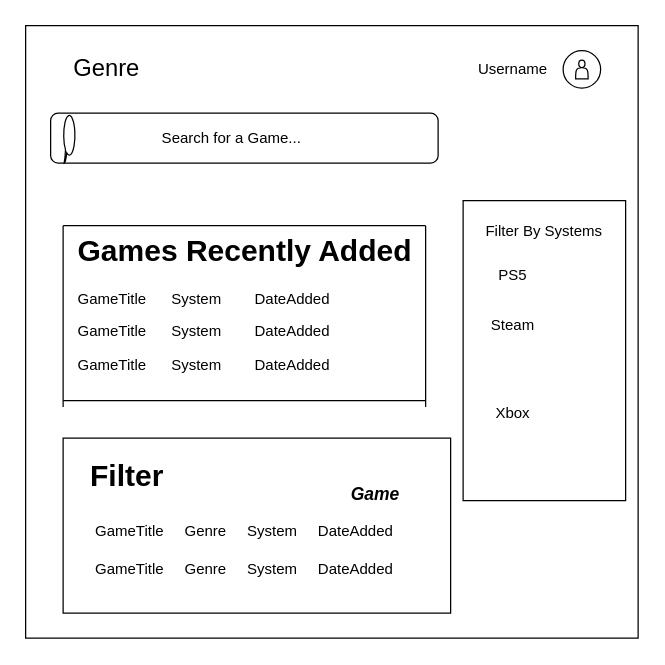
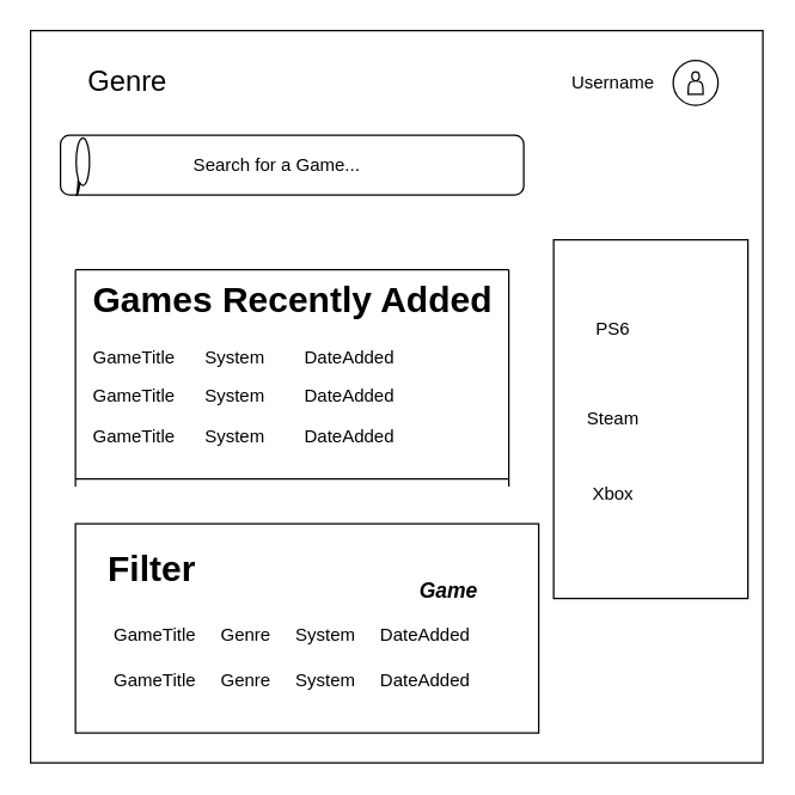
- <mxCell id="11" value="Filter By Systems" style="text;html=1;align=center;verticalAlign=middle;whiteSpace=wrap;rounded=0;" vertex="1" parent="1"><mxGeometry x="380" y="170" width="110" height="30" as="geometry" /></mxCell>
- <mxCell id="12" value="PS5" style="text;html=1;align=center;verticalAlign=middle;whiteSpace=wrap;rounded=0;" vertex="1" parent="1"><mxGeometry x="380" y="205" width="60" height="30" as="geometry" /></mxCell>
+ <mxCell id="12" value="PS6" style="text;html=1;align=center;verticalAlign=middle;whiteSpace=wrap;rounded=0;" vertex="1" parent="1"><mxGeometry x="380" y="205" width="60" height="30" as="geometry" /></mxCell>
- <mxCell id="14" value="Steam" style="text;html=1;align=center;verticalAlign=middle;whiteSpace=wrap;rounded=0;" vertex="1" parent="1"><mxGeometry x="380" y="245" width="60" height="30" as="geometry" /></mxCell>
+ <mxCell id="14" value="Steam" style="text;html=1;align=center;verticalAlign=middle;whiteSpace=wrap;rounded=0;" vertex="1" parent="1"><mxGeometry x="380" y="265" width="60" height="30" as="geometry" /></mxCell>
